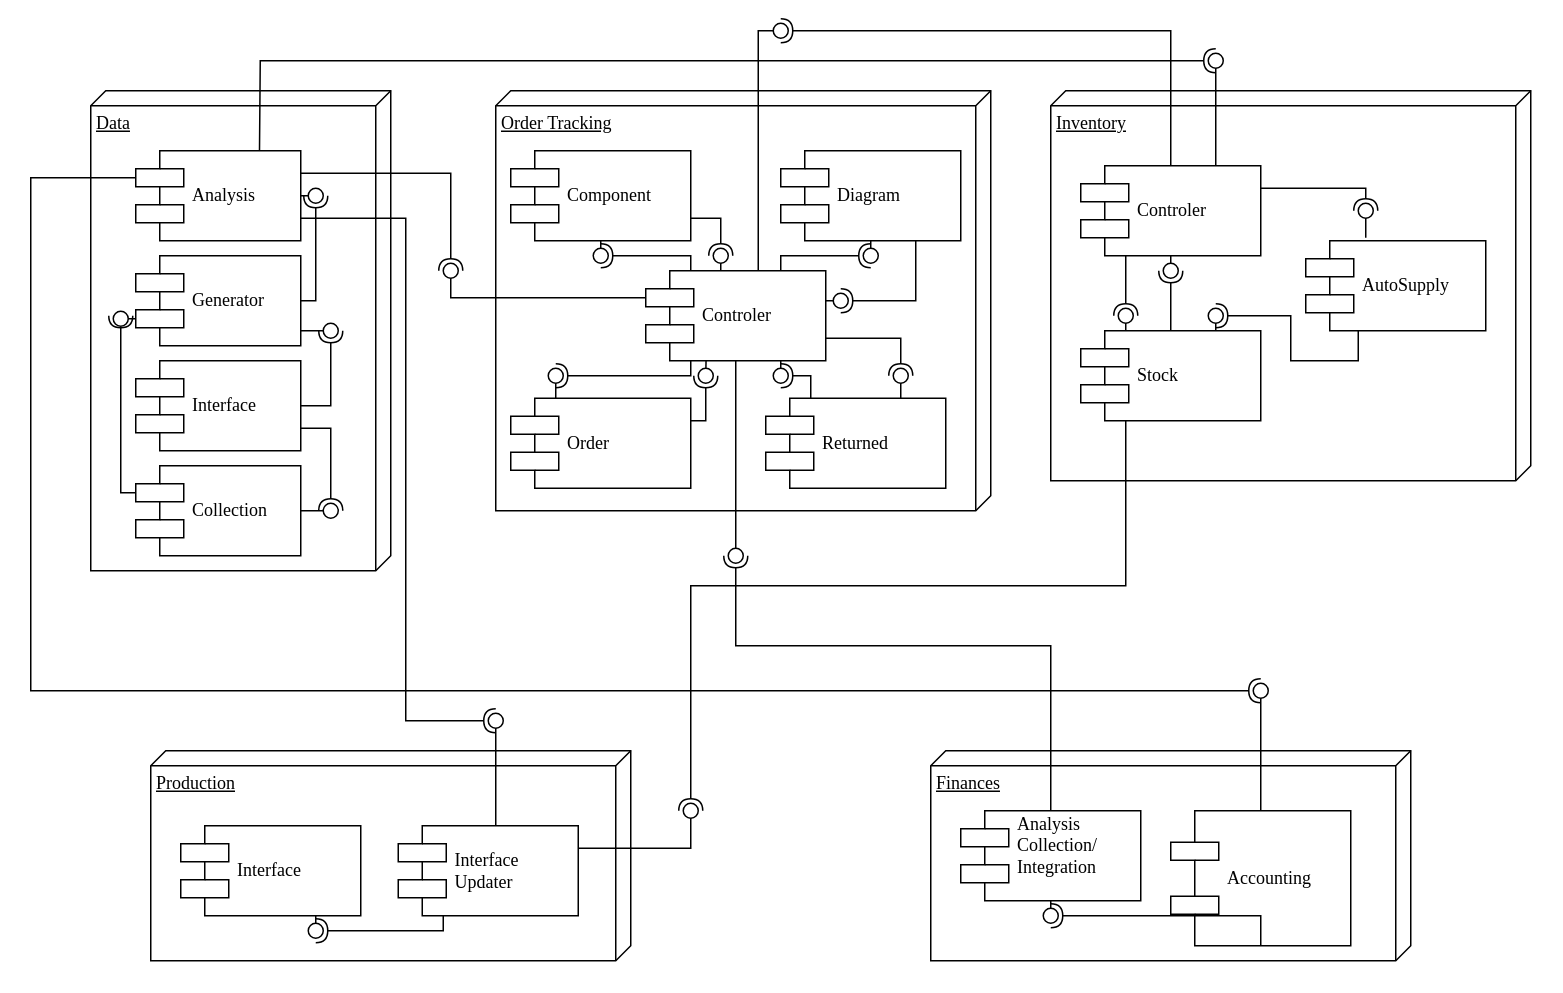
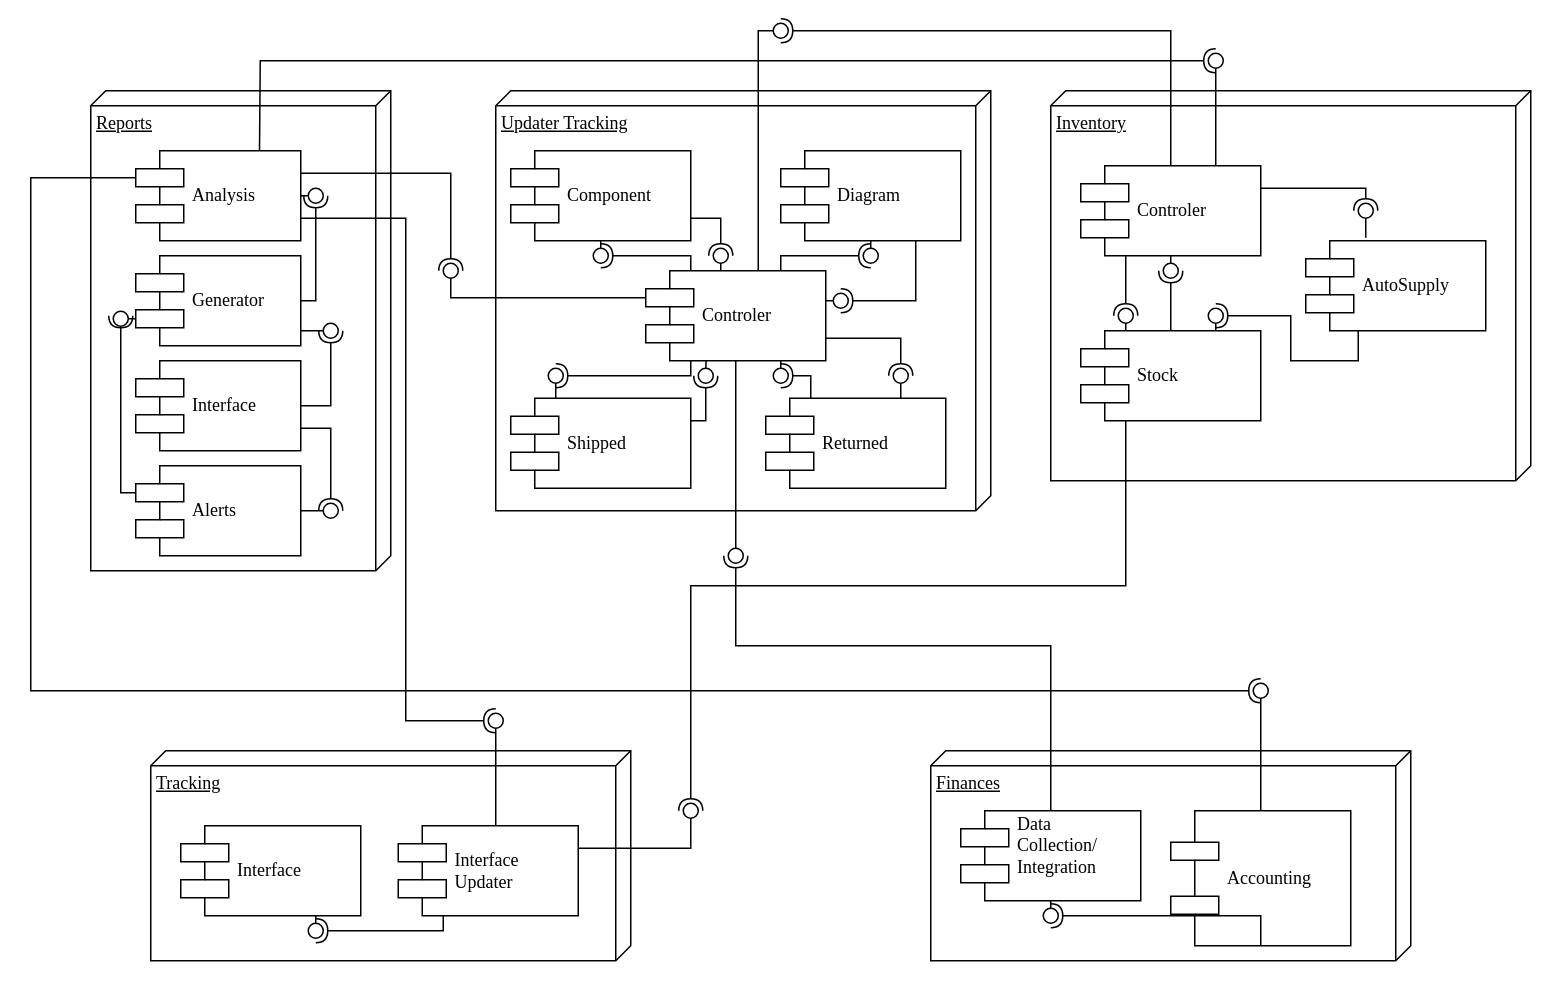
- <mxCell id="2" value="Data" style="verticalAlign=top;align=left;spacingTop=8;spacingLeft=2;spacingRight=12;shape=cube;size=10;direction=south;fontStyle=4;html=1;rounded=0;shadow=0;comic=0;labelBackgroundColor=none;strokeWidth=1;fontFamily=Verdana;fontSize=12" parent="1" vertex="1"><mxGeometry x="60" y="60" width="200" height="320" as="geometry" /></mxCell>
+ <mxCell id="2" value="Reports" style="verticalAlign=top;align=left;spacingTop=8;spacingLeft=2;spacingRight=12;shape=cube;size=10;direction=south;fontStyle=4;html=1;rounded=0;shadow=0;comic=0;labelBackgroundColor=none;strokeWidth=1;fontFamily=Verdana;fontSize=12" parent="1" vertex="1"><mxGeometry x="60" y="60" width="200" height="320" as="geometry" /></mxCell>
- <mxCell id="3" value="Order Tracking" style="verticalAlign=top;align=left;spacingTop=8;spacingLeft=2;spacingRight=12;shape=cube;size=10;direction=south;fontStyle=4;html=1;rounded=0;shadow=0;comic=0;labelBackgroundColor=none;strokeWidth=1;fontFamily=Verdana;fontSize=12" parent="1" vertex="1"><mxGeometry x="330" y="60" width="330" height="280" as="geometry" /></mxCell>
+ <mxCell id="3" value="Updater Tracking" style="verticalAlign=top;align=left;spacingTop=8;spacingLeft=2;spacingRight=12;shape=cube;size=10;direction=south;fontStyle=4;html=1;rounded=0;shadow=0;comic=0;labelBackgroundColor=none;strokeWidth=1;fontFamily=Verdana;fontSize=12" parent="1" vertex="1"><mxGeometry x="330" y="60" width="330" height="280" as="geometry" /></mxCell>
- <mxCell id="21" value="Order" style="shape=component;align=left;spacingLeft=36;rounded=0;shadow=0;comic=0;labelBackgroundColor=none;strokeWidth=1;fontFamily=Verdana;fontSize=12;html=1;" parent="1" vertex="1"><mxGeometry x="340" y="265" width="120" height="60" as="geometry" /></mxCell>
+ <mxCell id="21" value="Shipped" style="shape=component;align=left;spacingLeft=36;rounded=0;shadow=0;comic=0;labelBackgroundColor=none;strokeWidth=1;fontFamily=Verdana;fontSize=12;html=1;" parent="1" vertex="1"><mxGeometry x="340" y="265" width="120" height="60" as="geometry" /></mxCell>
- <mxCell id="59" value="Collection" style="shape=component;align=left;spacingLeft=36;rounded=0;shadow=0;comic=0;labelBackgroundColor=none;strokeWidth=1;fontFamily=Verdana;fontSize=12;html=1;" parent="1" vertex="1"><mxGeometry x="90" y="310" width="110" height="60" as="geometry" /></mxCell>
+ <mxCell id="59" value="Alerts" style="shape=component;align=left;spacingLeft=36;rounded=0;shadow=0;comic=0;labelBackgroundColor=none;strokeWidth=1;fontFamily=Verdana;fontSize=12;html=1;" parent="1" vertex="1"><mxGeometry x="90" y="310" width="110" height="60" as="geometry" /></mxCell>
- <mxCell id="9" value="Production" style="verticalAlign=top;align=left;spacingTop=8;spacingLeft=2;spacingRight=12;shape=cube;size=10;direction=south;fontStyle=4;html=1;rounded=0;shadow=0;comic=0;labelBackgroundColor=none;strokeWidth=1;fontFamily=Verdana;fontSize=12" parent="1" vertex="1"><mxGeometry x="100" y="500" width="320" height="140" as="geometry" /></mxCell>
+ <mxCell id="9" value="Tracking" style="verticalAlign=top;align=left;spacingTop=8;spacingLeft=2;spacingRight=12;shape=cube;size=10;direction=south;fontStyle=4;html=1;rounded=0;shadow=0;comic=0;labelBackgroundColor=none;strokeWidth=1;fontFamily=Verdana;fontSize=12" parent="1" vertex="1"><mxGeometry x="100" y="500" width="320" height="140" as="geometry" /></mxCell>
- <mxCell id="6" value="Analysis&amp;nbsp;&lt;div&gt;Collection/&lt;/div&gt;&lt;div&gt;Integration&lt;br&gt;&lt;div&gt;&lt;br&gt;&lt;/div&gt;&lt;/div&gt;" style="shape=component;align=left;spacingLeft=36;rounded=0;shadow=0;comic=0;labelBackgroundColor=none;strokeWidth=1;fontFamily=Verdana;fontSize=12;html=1;" parent="1" vertex="1"><mxGeometry x="640" y="540" width="120" height="60" as="geometry" /></mxCell>
+ <mxCell id="6" value="Data&amp;nbsp;&lt;div&gt;Collection/&lt;/div&gt;&lt;div&gt;Integration&lt;br&gt;&lt;div&gt;&lt;br&gt;&lt;/div&gt;&lt;/div&gt;" style="shape=component;align=left;spacingLeft=36;rounded=0;shadow=0;comic=0;labelBackgroundColor=none;strokeWidth=1;fontFamily=Verdana;fontSize=12;html=1;" parent="1" vertex="1"><mxGeometry x="640" y="540" width="120" height="60" as="geometry" /></mxCell>
